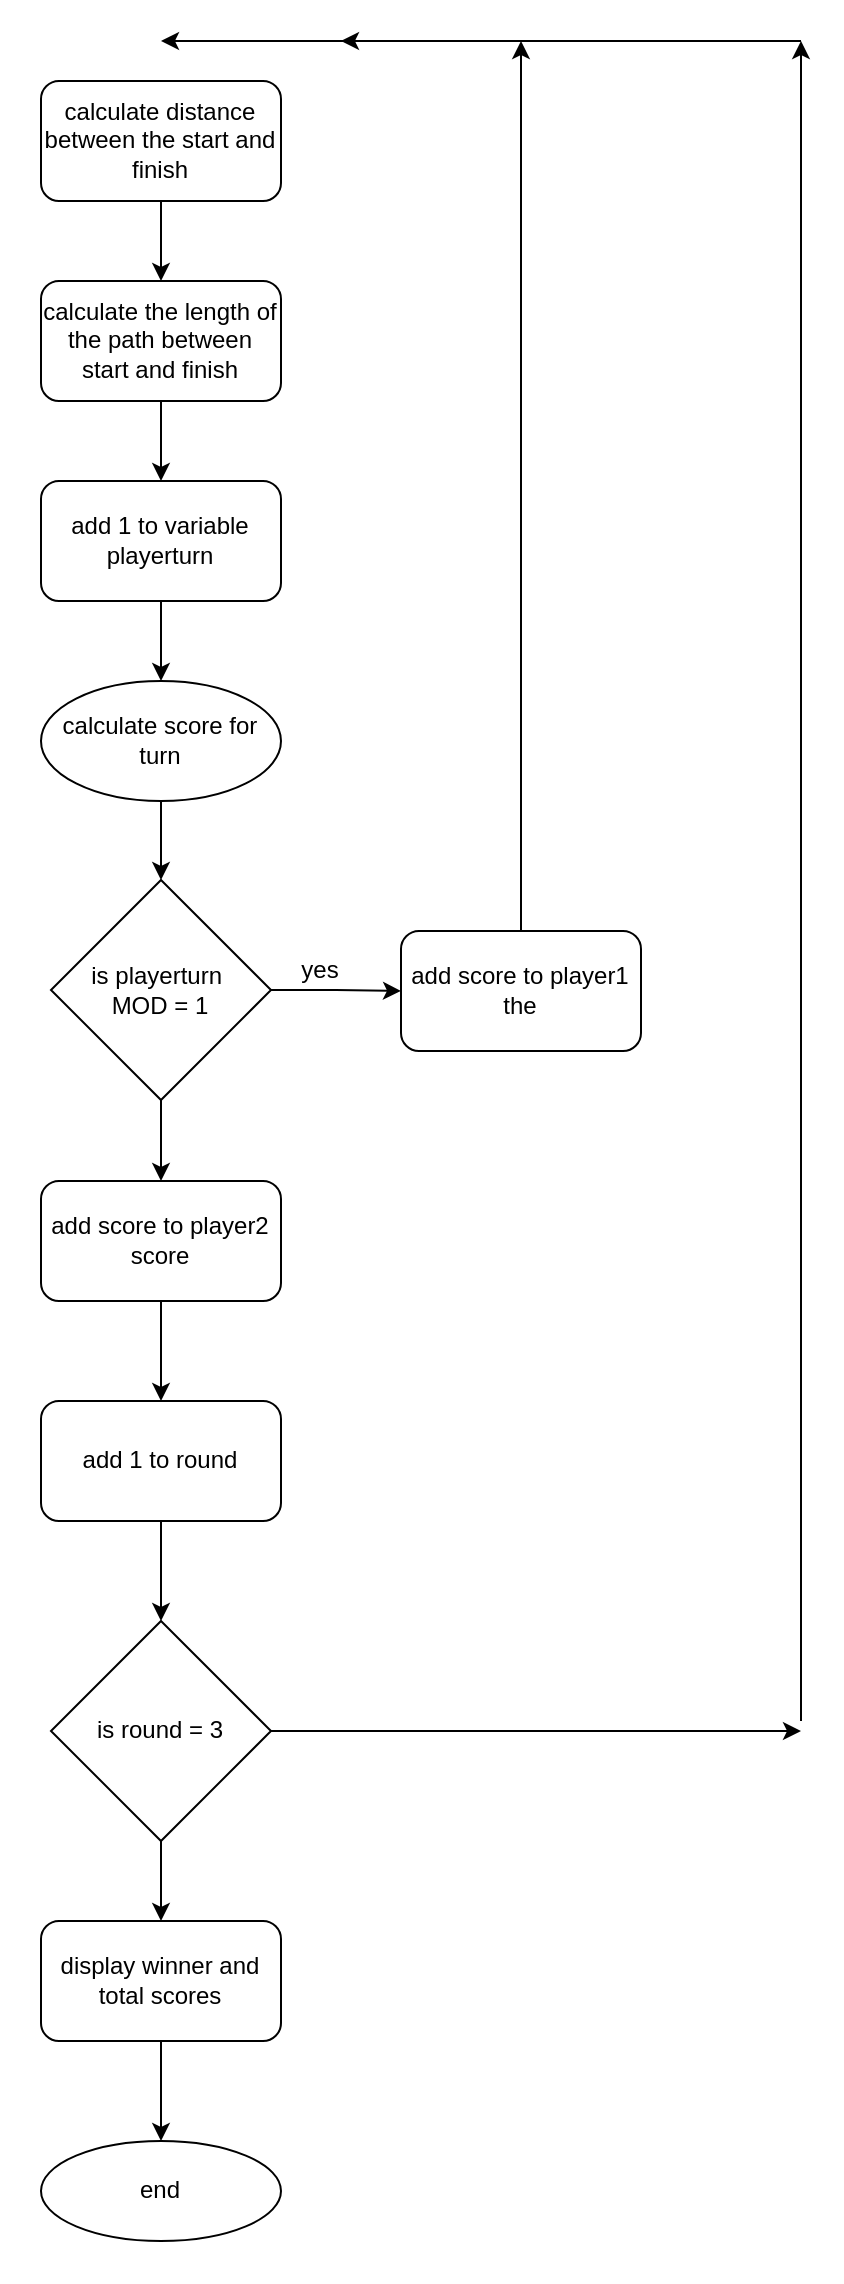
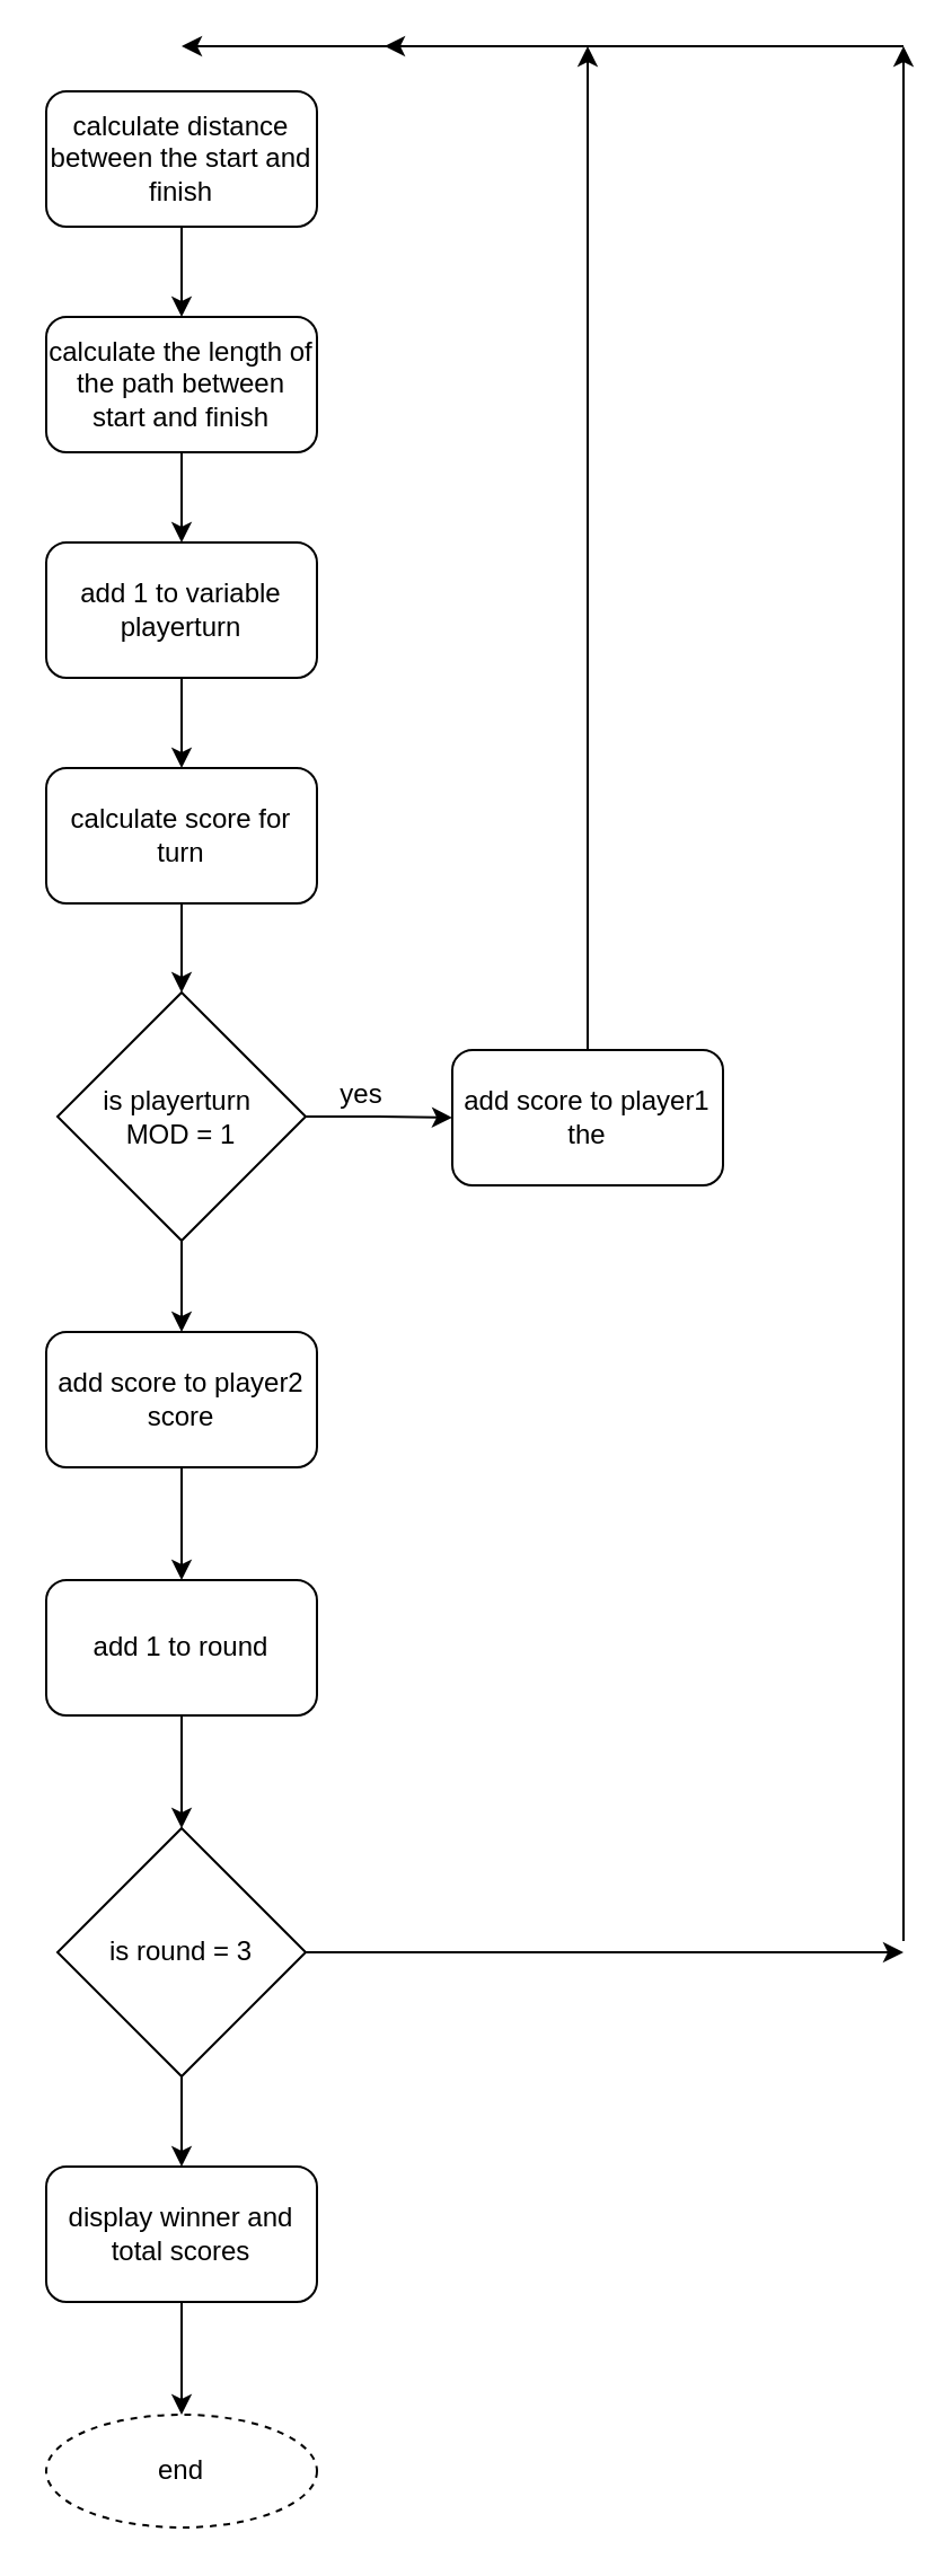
- <mxCell id="7" value="calculate score for turn" style="ellipse;whiteSpace=wrap;html=1;" vertex="1" parent="1"><mxGeometry x="20" y="340" width="120" height="60" as="geometry" /></mxCell>
+ <mxCell id="7" value="calculate score for turn" style="rounded=1;whiteSpace=wrap;html=1;" vertex="1" parent="1"><mxGeometry x="20" y="340" width="120" height="60" as="geometry" /></mxCell>
- <mxCell id="28" value="end" style="ellipse;whiteSpace=wrap;html=1;" vertex="1" parent="1"><mxGeometry x="20" y="1070" width="120" height="50" as="geometry" /></mxCell>
+ <mxCell id="28" value="end" style="ellipse;whiteSpace=wrap;html=1;dashed=1;" vertex="1" parent="1"><mxGeometry x="20" y="1070" width="120" height="50" as="geometry" /></mxCell>
